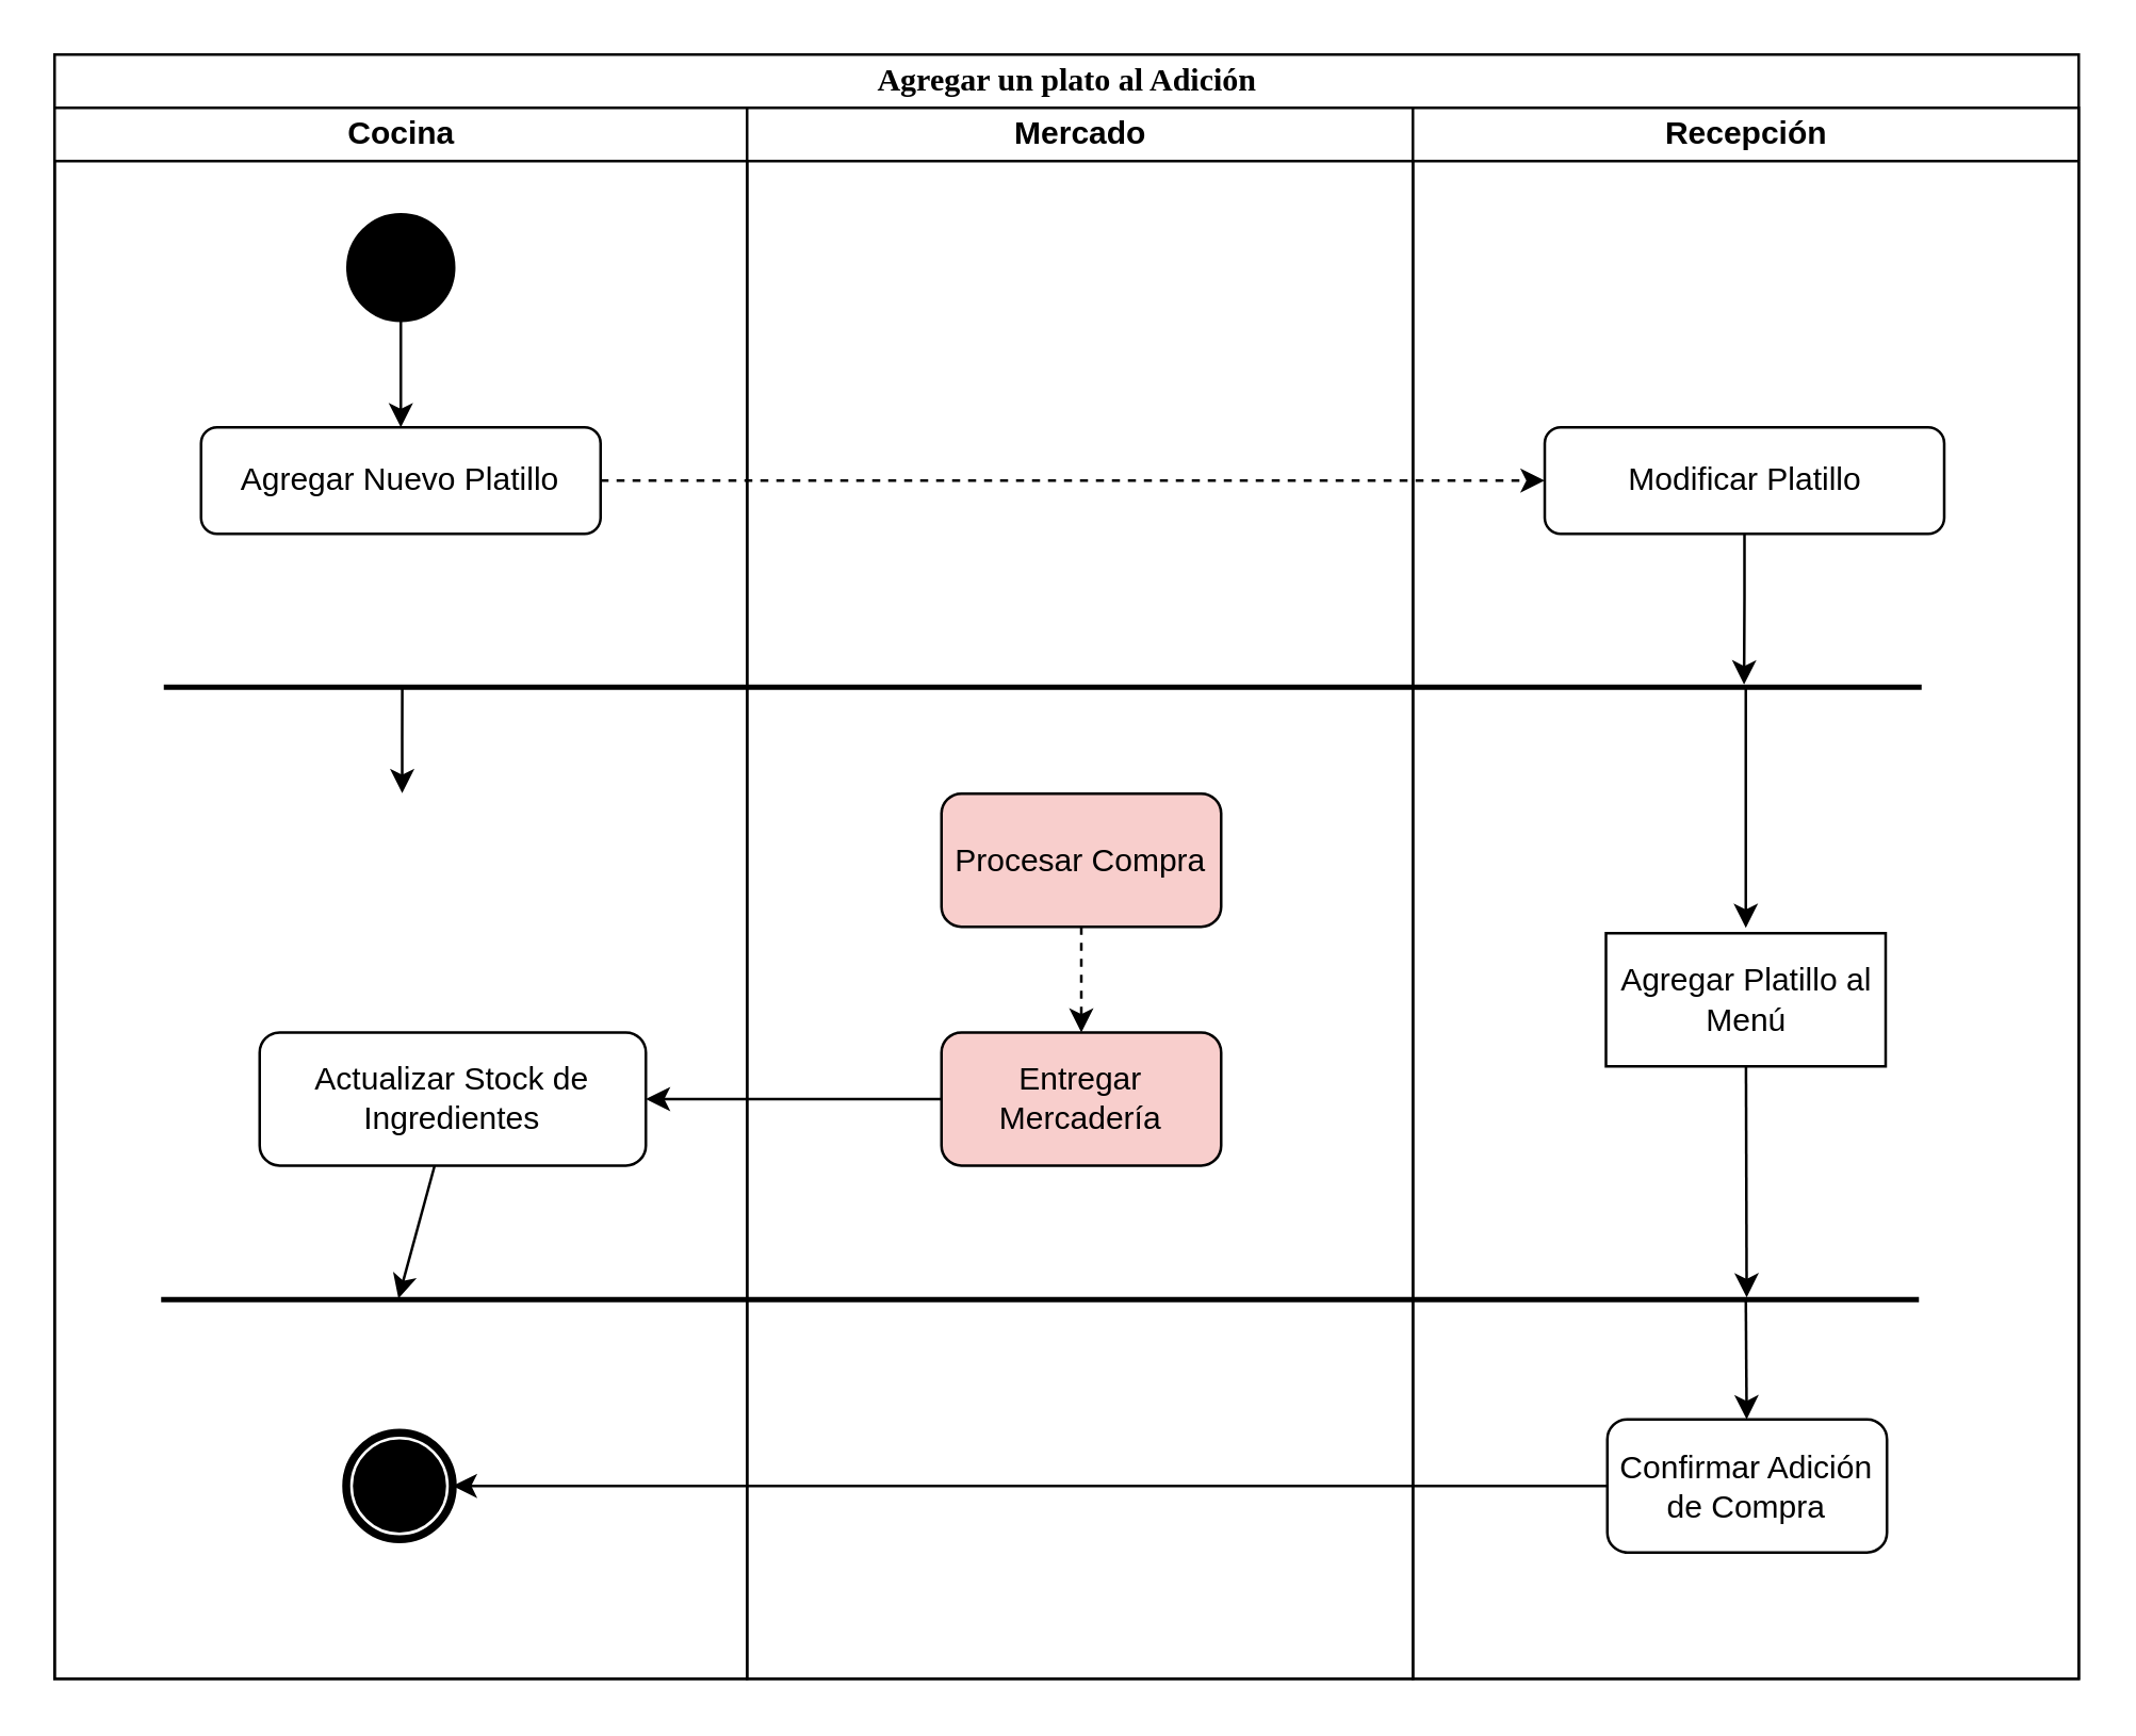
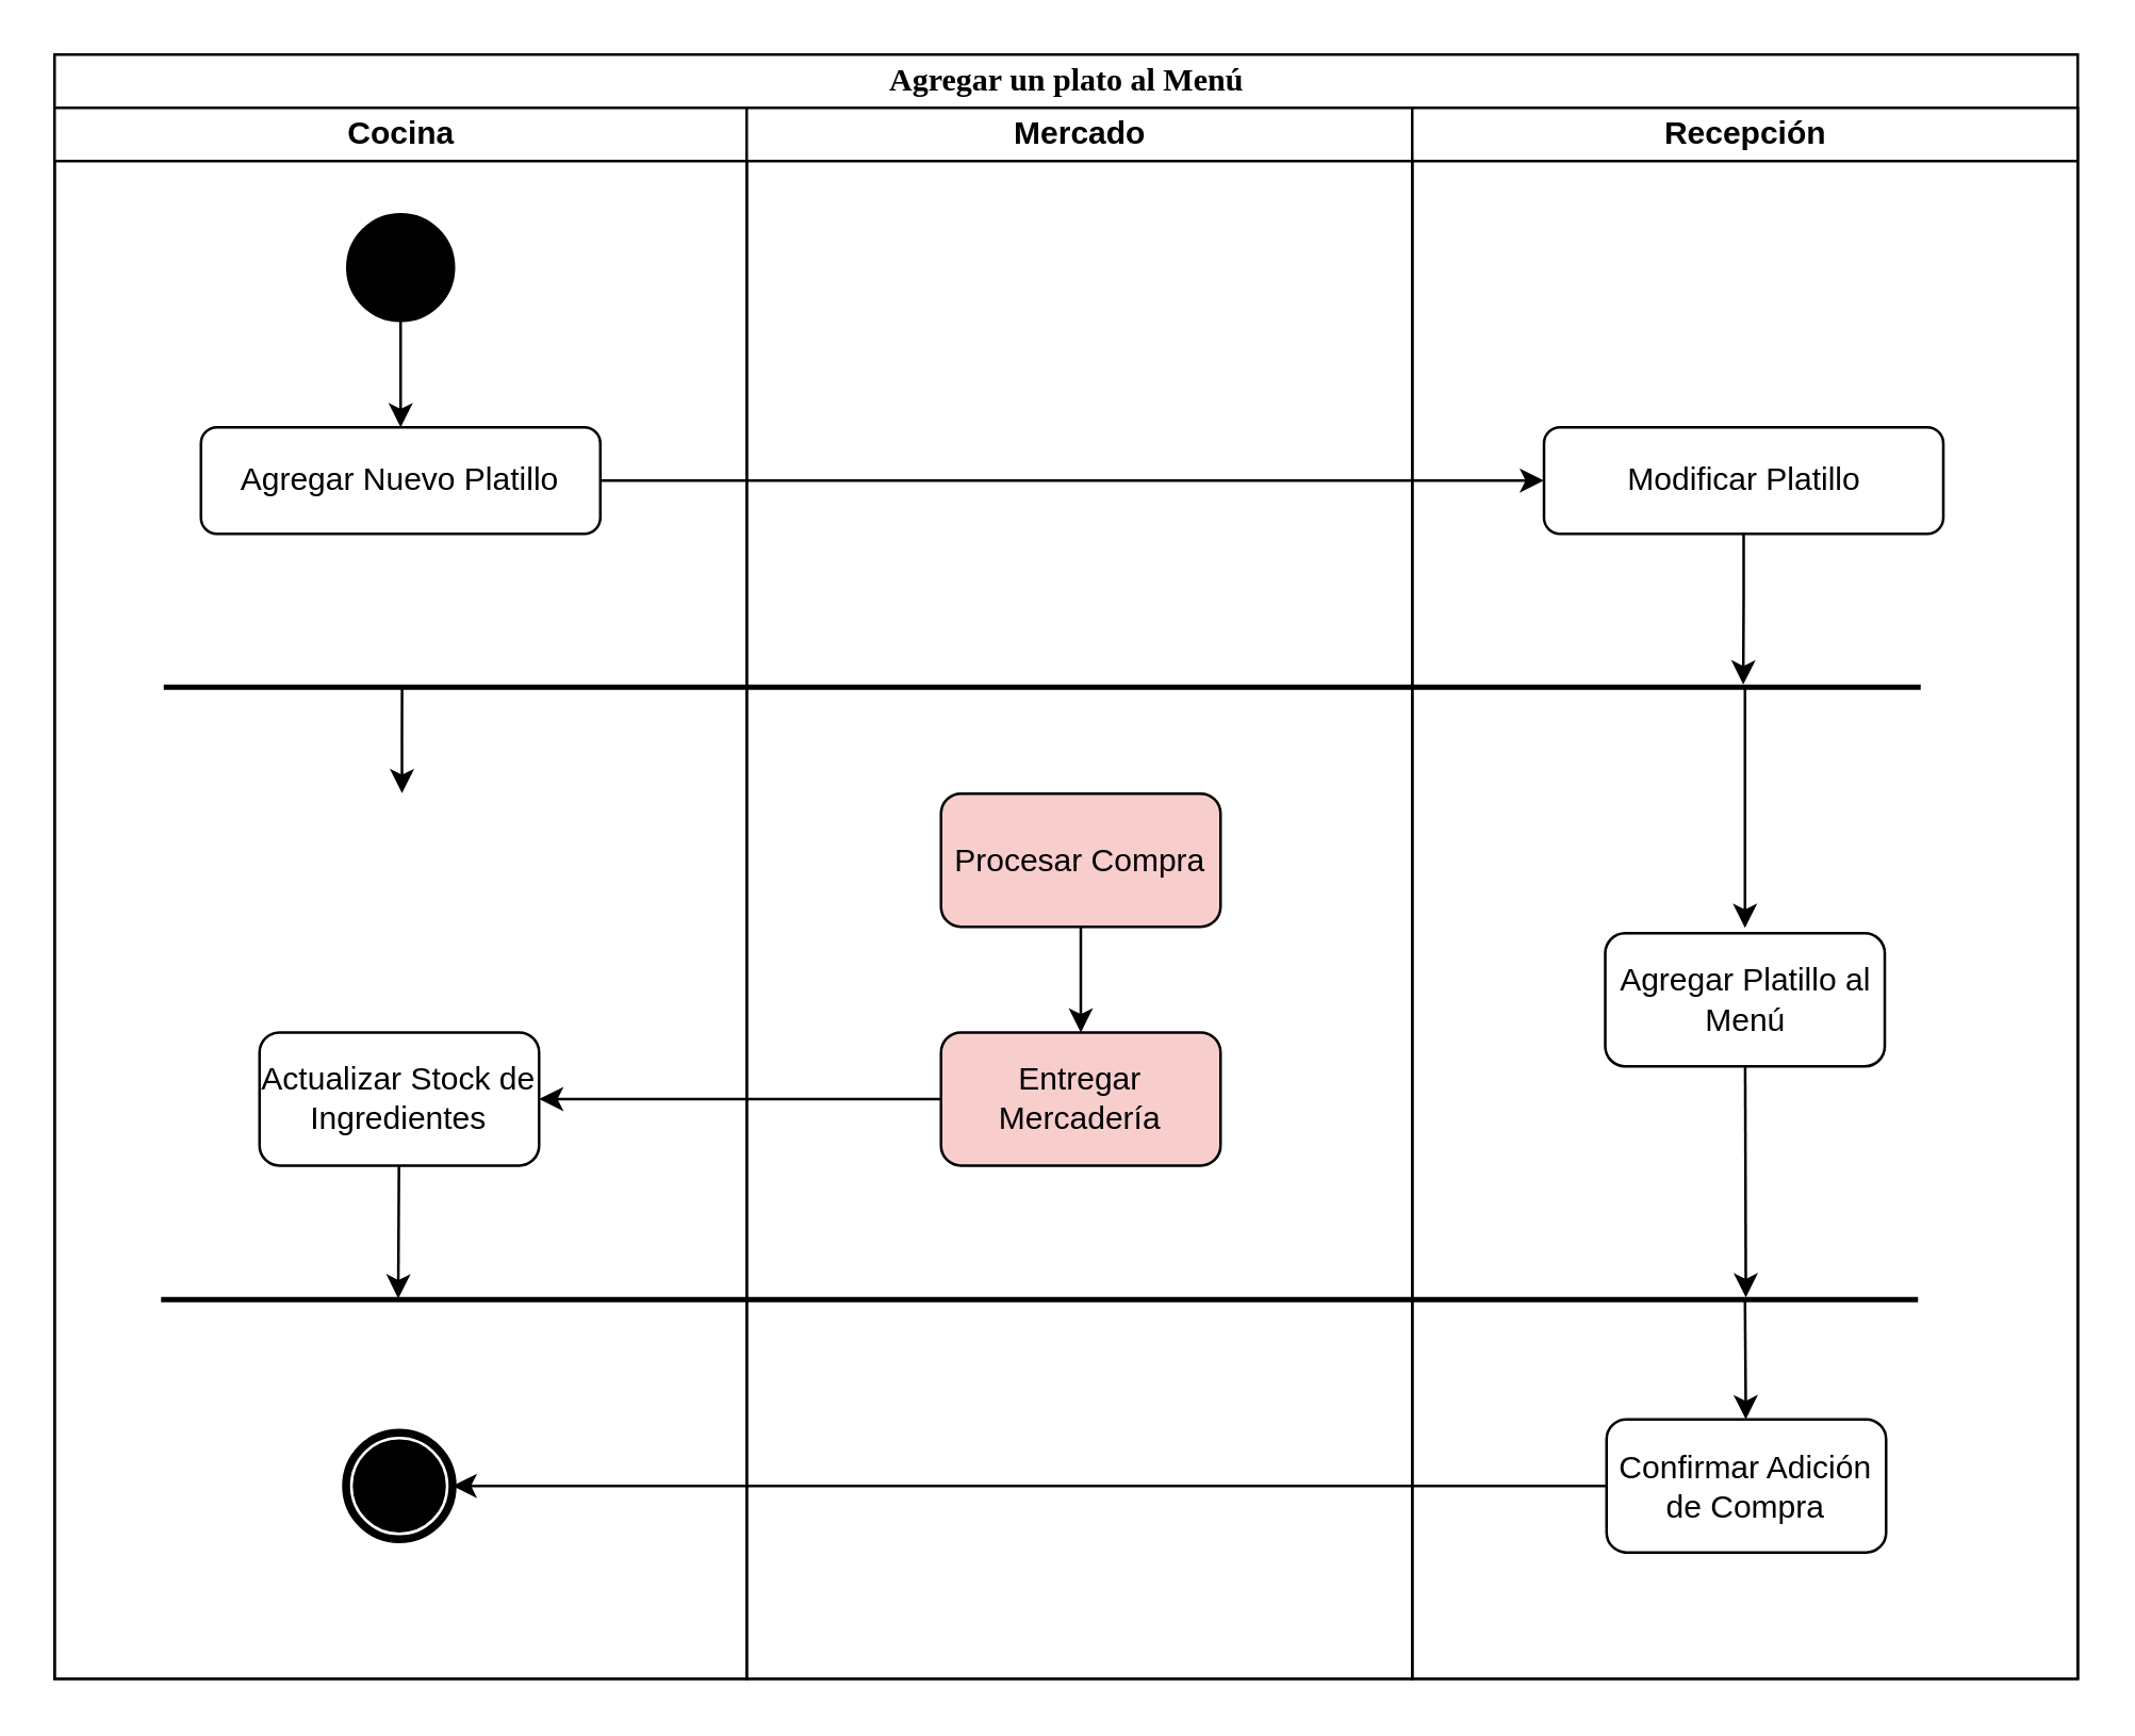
- <mxCell id="2" value="Agregar un plato al Adición" style="swimlane;html=1;childLayout=stackLayout;startSize=20;rounded=0;shadow=0;comic=0;labelBackgroundColor=none;strokeWidth=1;fontFamily=Verdana;fontSize=12;align=center;" parent="1" vertex="1"><mxGeometry x="20" y="20" width="760" height="610" as="geometry" /></mxCell>
+ <mxCell id="2" value="Agregar un plato al Menú" style="swimlane;html=1;childLayout=stackLayout;startSize=20;rounded=0;shadow=0;comic=0;labelBackgroundColor=none;strokeWidth=1;fontFamily=Verdana;fontSize=12;align=center;" parent="1" vertex="1"><mxGeometry x="20" y="20" width="760" height="610" as="geometry" /></mxCell>
- <mxCell id="26" style="edgeStyle=orthogonalEdgeStyle;rounded=0;orthogonalLoop=1;jettySize=auto;html=1;dashed=1;" parent="2" source="6" target="19" edge="1"><mxGeometry relative="1" as="geometry" /></mxCell>
+ <mxCell id="26" style="edgeStyle=orthogonalEdgeStyle;rounded=0;orthogonalLoop=1;jettySize=auto;html=1;" parent="2" source="6" target="19" edge="1"><mxGeometry relative="1" as="geometry" /></mxCell>
- <mxCell id="13" style="edgeStyle=orthogonalEdgeStyle;rounded=0;orthogonalLoop=1;jettySize=auto;html=1;startArrow=none;startFill=0;endArrow=classic;endFill=1;dashed=1;" edge="1" parent="10" source="12" target="11"><mxGeometry relative="1" as="geometry" /></mxCell>
+ <mxCell id="13" style="edgeStyle=orthogonalEdgeStyle;rounded=0;orthogonalLoop=1;jettySize=auto;html=1;startArrow=none;startFill=0;endArrow=classic;endFill=1;" edge="1" parent="10" source="12" target="11"><mxGeometry relative="1" as="geometry" /></mxCell>
- <mxCell id="22" value="Agregar Platillo al Menú" style="whiteSpace=wrap;html=1;rounded=0;" parent="16" vertex="1"><mxGeometry x="72.5" y="310" width="105" height="50" as="geometry" /></mxCell>
+ <mxCell id="22" value="Agregar Platillo al Menú" style="rounded=1;whiteSpace=wrap;html=1;" parent="16" vertex="1"><mxGeometry x="72.5" y="310" width="105" height="50" as="geometry" /></mxCell>
- <mxCell id="8" value="Actualizar Stock de Ingredientes" style="rounded=1;whiteSpace=wrap;html=1;" parent="3" vertex="1"><mxGeometry x="77" y="347.29" width="145" height="50" as="geometry" /></mxCell>
+ <mxCell id="8" value="Actualizar Stock de Ingredientes" style="rounded=1;whiteSpace=wrap;html=1;" parent="3" vertex="1"><mxGeometry x="77" y="347.29" width="105" height="50" as="geometry" /></mxCell>
